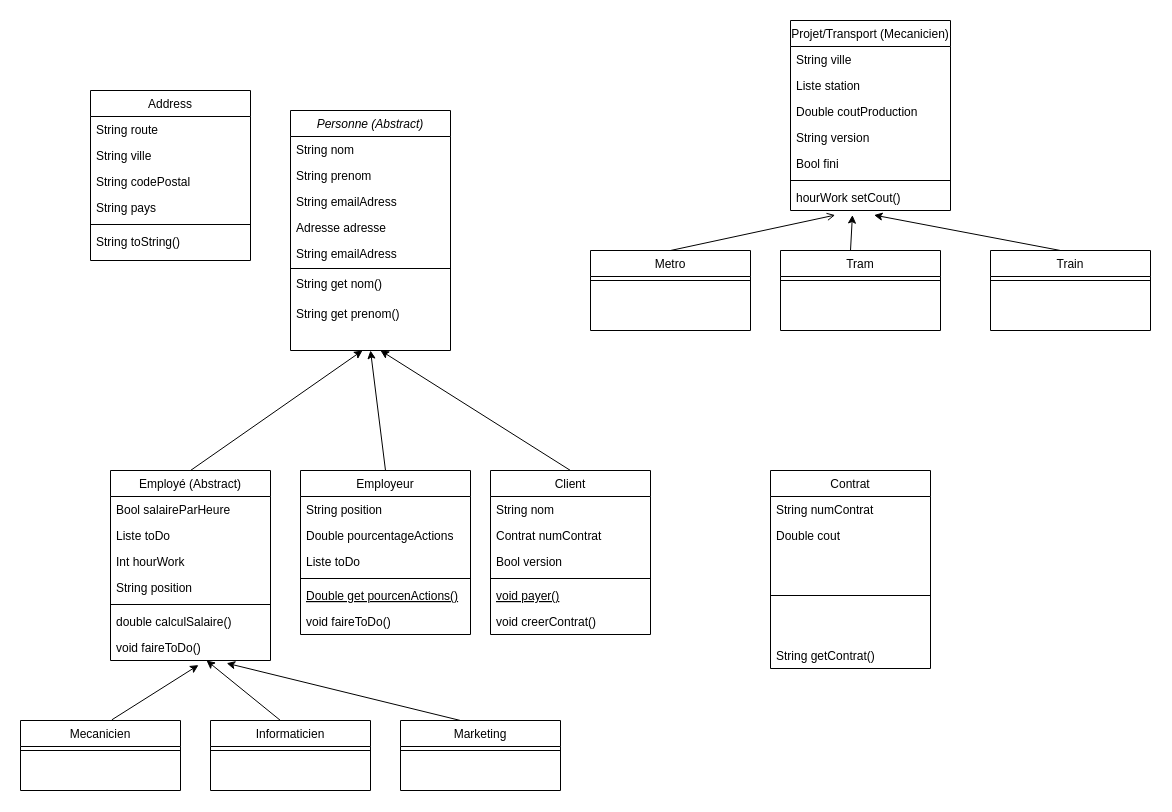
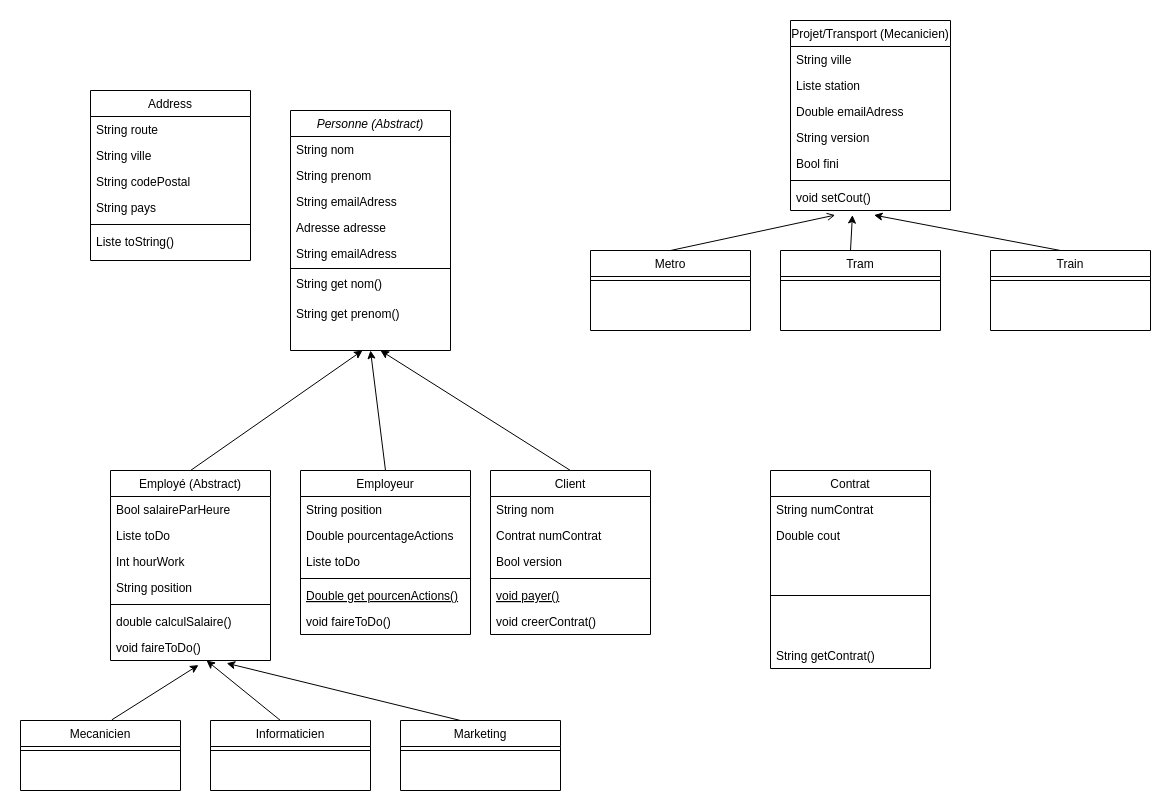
- <mxCell id="46" value="Double coutProduction" style="text;align=left;verticalAlign=top;spacingLeft=4;spacingRight=4;overflow=hidden;rotatable=0;points=[[0,0.5],[1,0.5]];portConstraint=eastwest;rounded=0;shadow=0;html=0;" vertex="1" parent="43"><mxGeometry y="78" width="160" height="26" as="geometry" /></mxCell>
+ <mxCell id="46" value="Double emailAdress" style="text;align=left;verticalAlign=top;spacingLeft=4;spacingRight=4;overflow=hidden;rotatable=0;points=[[0,0.5],[1,0.5]];portConstraint=eastwest;rounded=0;shadow=0;html=0;" vertex="1" parent="43"><mxGeometry y="78" width="160" height="26" as="geometry" /></mxCell>
- <mxCell id="50" value="hourWork setCout()" style="text;align=left;verticalAlign=top;spacingLeft=4;spacingRight=4;overflow=hidden;rotatable=0;points=[[0,0.5],[1,0.5]];portConstraint=eastwest;" vertex="1" parent="43"><mxGeometry y="164" width="160" height="26" as="geometry" /></mxCell>
+ <mxCell id="50" value="void setCout()" style="text;align=left;verticalAlign=top;spacingLeft=4;spacingRight=4;overflow=hidden;rotatable=0;points=[[0,0.5],[1,0.5]];portConstraint=eastwest;" vertex="1" parent="43"><mxGeometry y="164" width="160" height="26" as="geometry" /></mxCell>
- <mxCell id="17" value="String toString()" style="text;align=left;verticalAlign=top;spacingLeft=4;spacingRight=4;overflow=hidden;rotatable=0;points=[[0,0.5],[1,0.5]];portConstraint=eastwest;" parent="11" vertex="1"><mxGeometry y="138" width="160" height="26" as="geometry" /></mxCell>
+ <mxCell id="17" value="Liste toString()" style="text;align=left;verticalAlign=top;spacingLeft=4;spacingRight=4;overflow=hidden;rotatable=0;points=[[0,0.5],[1,0.5]];portConstraint=eastwest;" parent="11" vertex="1"><mxGeometry y="138" width="160" height="26" as="geometry" /></mxCell>
